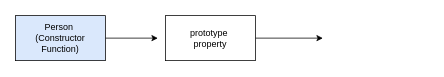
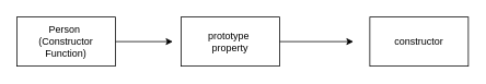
- <mxCell id="3" value="Person&amp;nbsp;&lt;br&gt;(Constructor Function)" style="whiteSpace=wrap;html=1;fillColor=#dae8fc;" vertex="1" parent="1"><mxGeometry x="20" y="20" width="120" height="60" as="geometry" /></mxCell>
+ <mxCell id="3" value="Person&amp;nbsp;&lt;br&gt;(Constructor Function)" style="whiteSpace=wrap;html=1;" vertex="1" parent="1"><mxGeometry x="20" y="20" width="120" height="60" as="geometry" /></mxCell>
+ <mxCell id="6" value="constructor" style="whiteSpace=wrap;html=1;" vertex="1" parent="1"><mxGeometry x="450" y="20" width="120" height="60" as="geometry" /></mxCell>
